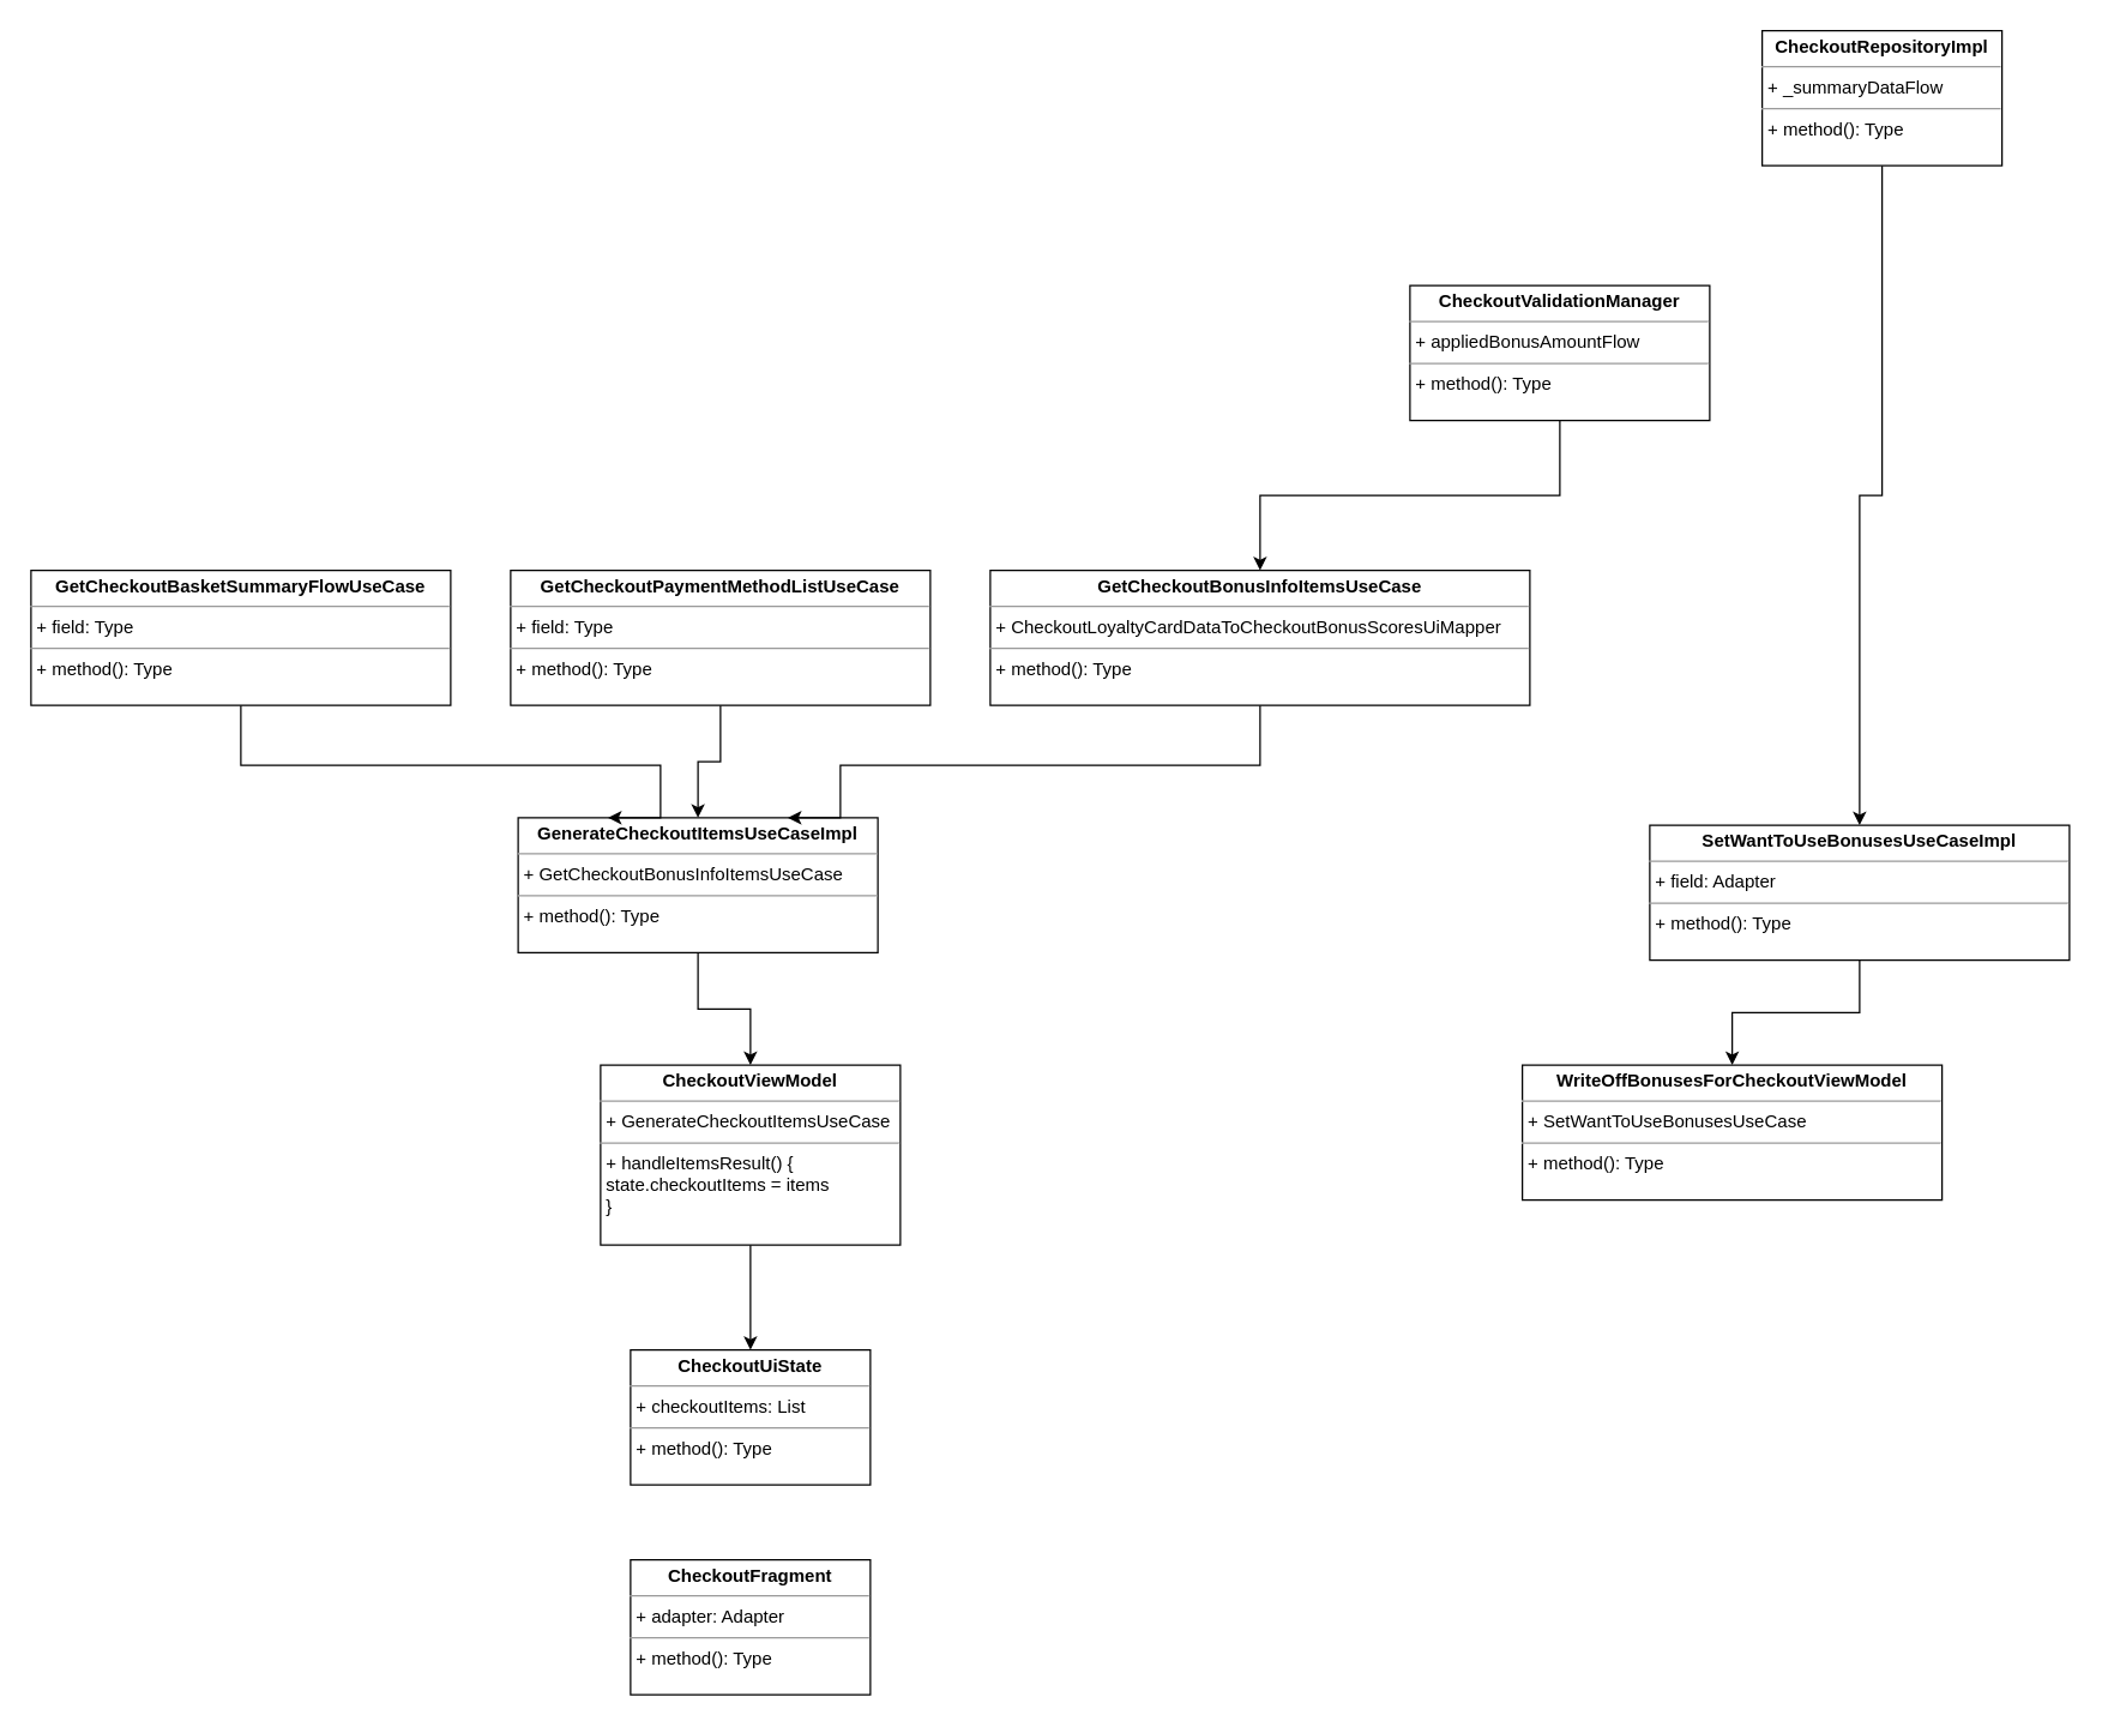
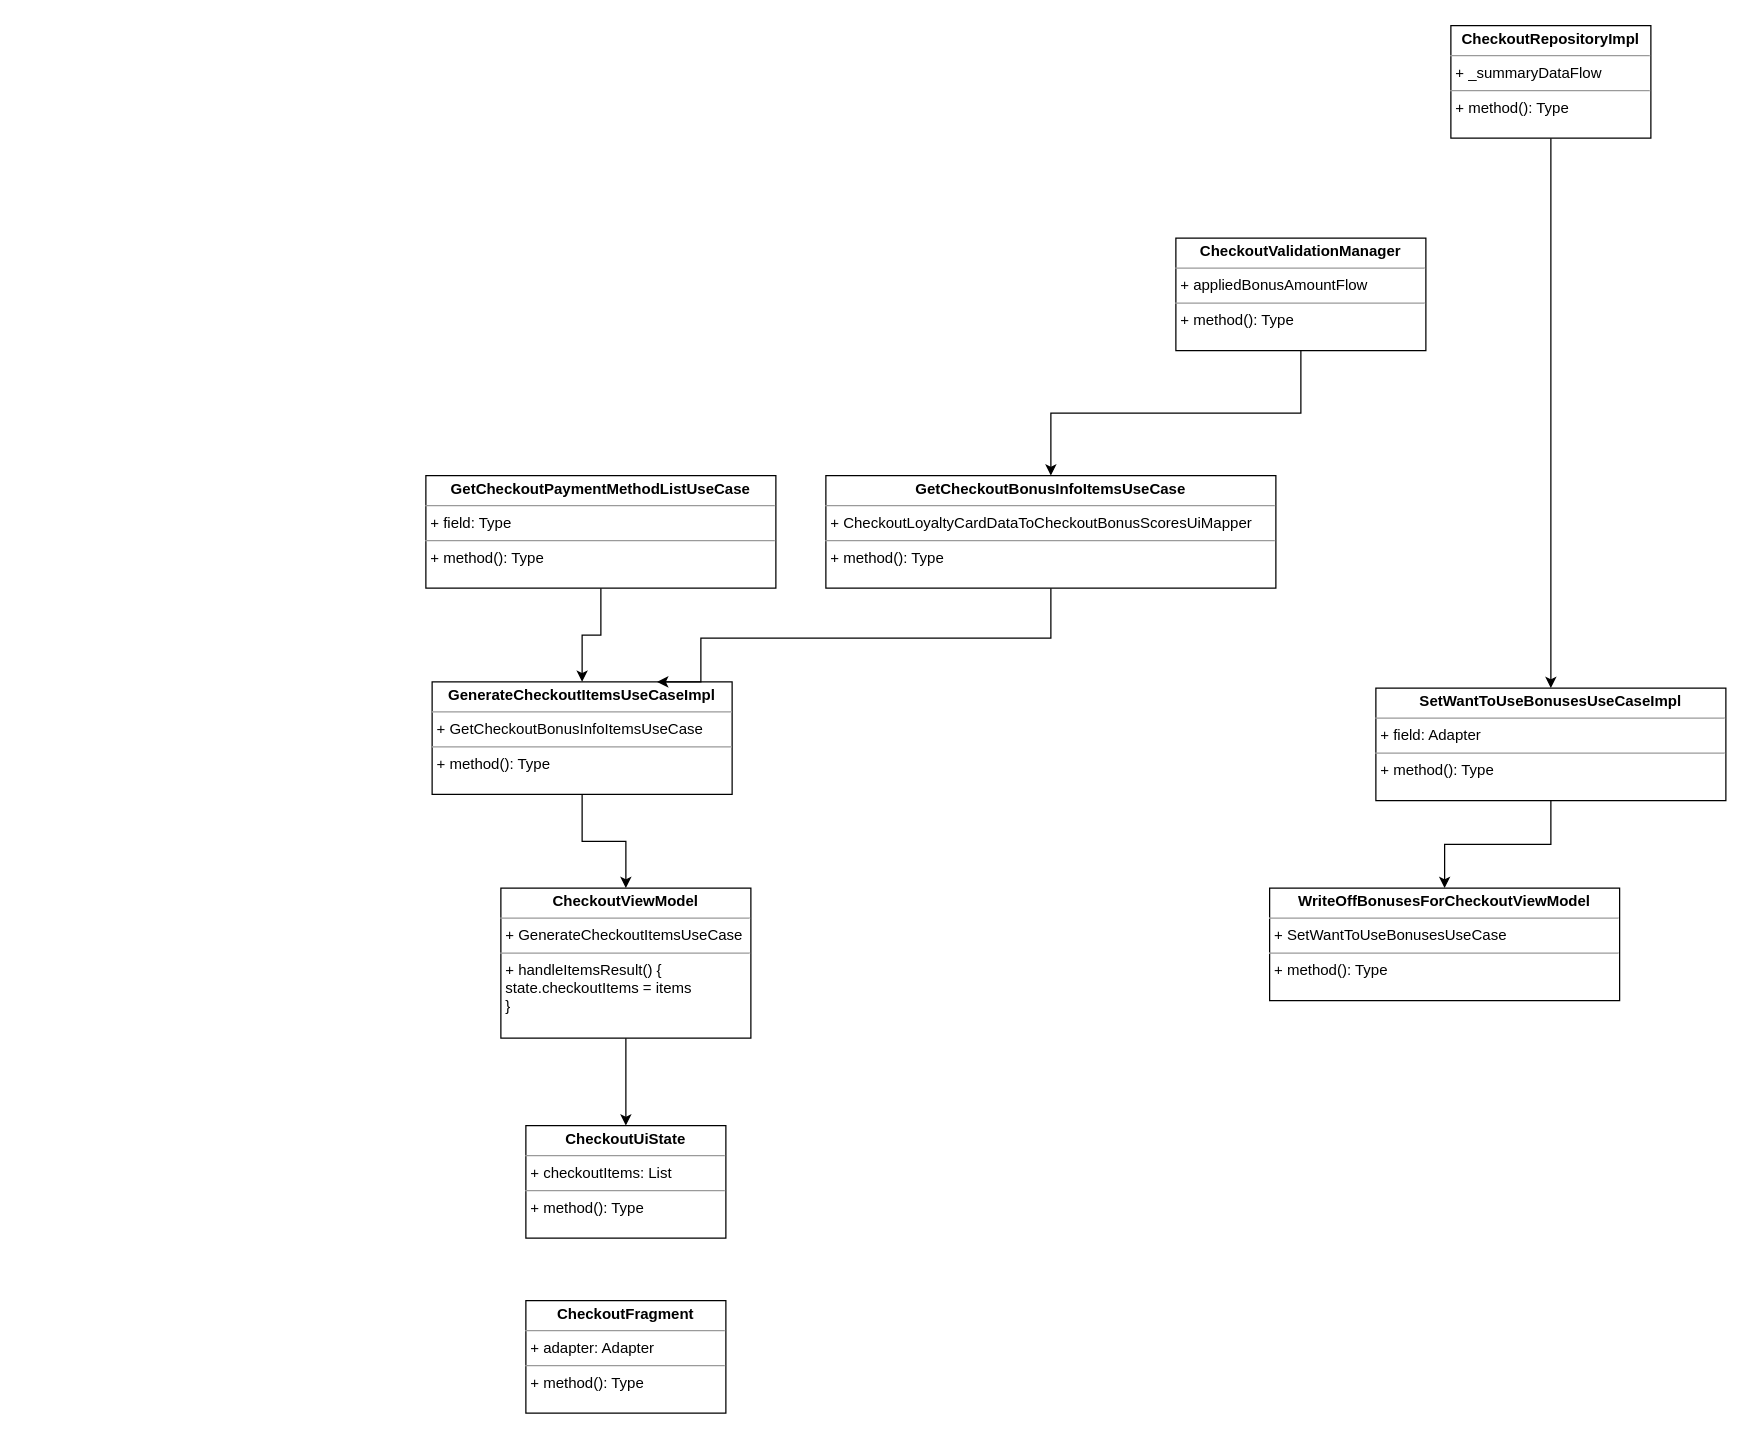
- <mxCell id="16" value="&lt;p style=&quot;margin:0px;margin-top:4px;text-align:center;&quot;&gt;&lt;b&gt;CheckoutRepositoryImpl&lt;/b&gt;&lt;/p&gt;&lt;hr size=&quot;1&quot;&gt;&lt;p style=&quot;margin:0px;margin-left:4px;&quot;&gt;+ _summaryDataFlow&lt;/p&gt;&lt;hr size=&quot;1&quot;&gt;&lt;p style=&quot;margin:0px;margin-left:4px;&quot;&gt;+ method(): Type&lt;/p&gt;" style="verticalAlign=top;align=left;overflow=fill;fontSize=12;fontFamily=Helvetica;html=1;whiteSpace=wrap;" vertex="1" parent="1"><mxGeometry x="1175" y="20" width="160" height="90" as="geometry" /></mxCell>
+ <mxCell id="16" value="&lt;p style=&quot;margin:0px;margin-top:4px;text-align:center;&quot;&gt;&lt;b&gt;CheckoutRepositoryImpl&lt;/b&gt;&lt;/p&gt;&lt;hr size=&quot;1&quot;&gt;&lt;p style=&quot;margin:0px;margin-left:4px;&quot;&gt;+ _summaryDataFlow&lt;/p&gt;&lt;hr size=&quot;1&quot;&gt;&lt;p style=&quot;margin:0px;margin-left:4px;&quot;&gt;+ method(): Type&lt;/p&gt;" style="verticalAlign=top;align=left;overflow=fill;fontSize=12;fontFamily=Helvetica;html=1;whiteSpace=wrap;" vertex="1" parent="1"><mxGeometry x="1160" y="20" width="160" height="90" as="geometry" /></mxCell>
- <mxCell id="20" value="&lt;p style=&quot;margin:0px;margin-top:4px;text-align:center;&quot;&gt;&lt;b&gt;GetCheckoutBasketSummaryFlowUseCase&lt;/b&gt;&lt;/p&gt;&lt;hr size=&quot;1&quot;&gt;&lt;p style=&quot;margin:0px;margin-left:4px;&quot;&gt;+ field: Type&lt;/p&gt;&lt;hr size=&quot;1&quot;&gt;&lt;p style=&quot;margin:0px;margin-left:4px;&quot;&gt;+ method(): Type&lt;/p&gt;" style="verticalAlign=top;align=left;overflow=fill;fontSize=12;fontFamily=Helvetica;html=1;whiteSpace=wrap;" vertex="1" parent="1"><mxGeometry x="20" y="380" width="280" height="90" as="geometry" /></mxCell>
- <mxCell id="19" style="edgeStyle=orthogonalEdgeStyle;rounded=0;orthogonalLoop=1;jettySize=auto;html=1;entryX=0.25;entryY=0;entryDx=0;entryDy=0;" edge="1" parent="1" source="20" target="7"><mxGeometry relative="1" as="geometry"><Array as="points"><mxPoint x="160" y="510" /><mxPoint x="440" y="510" /></Array></mxGeometry></mxCell>
